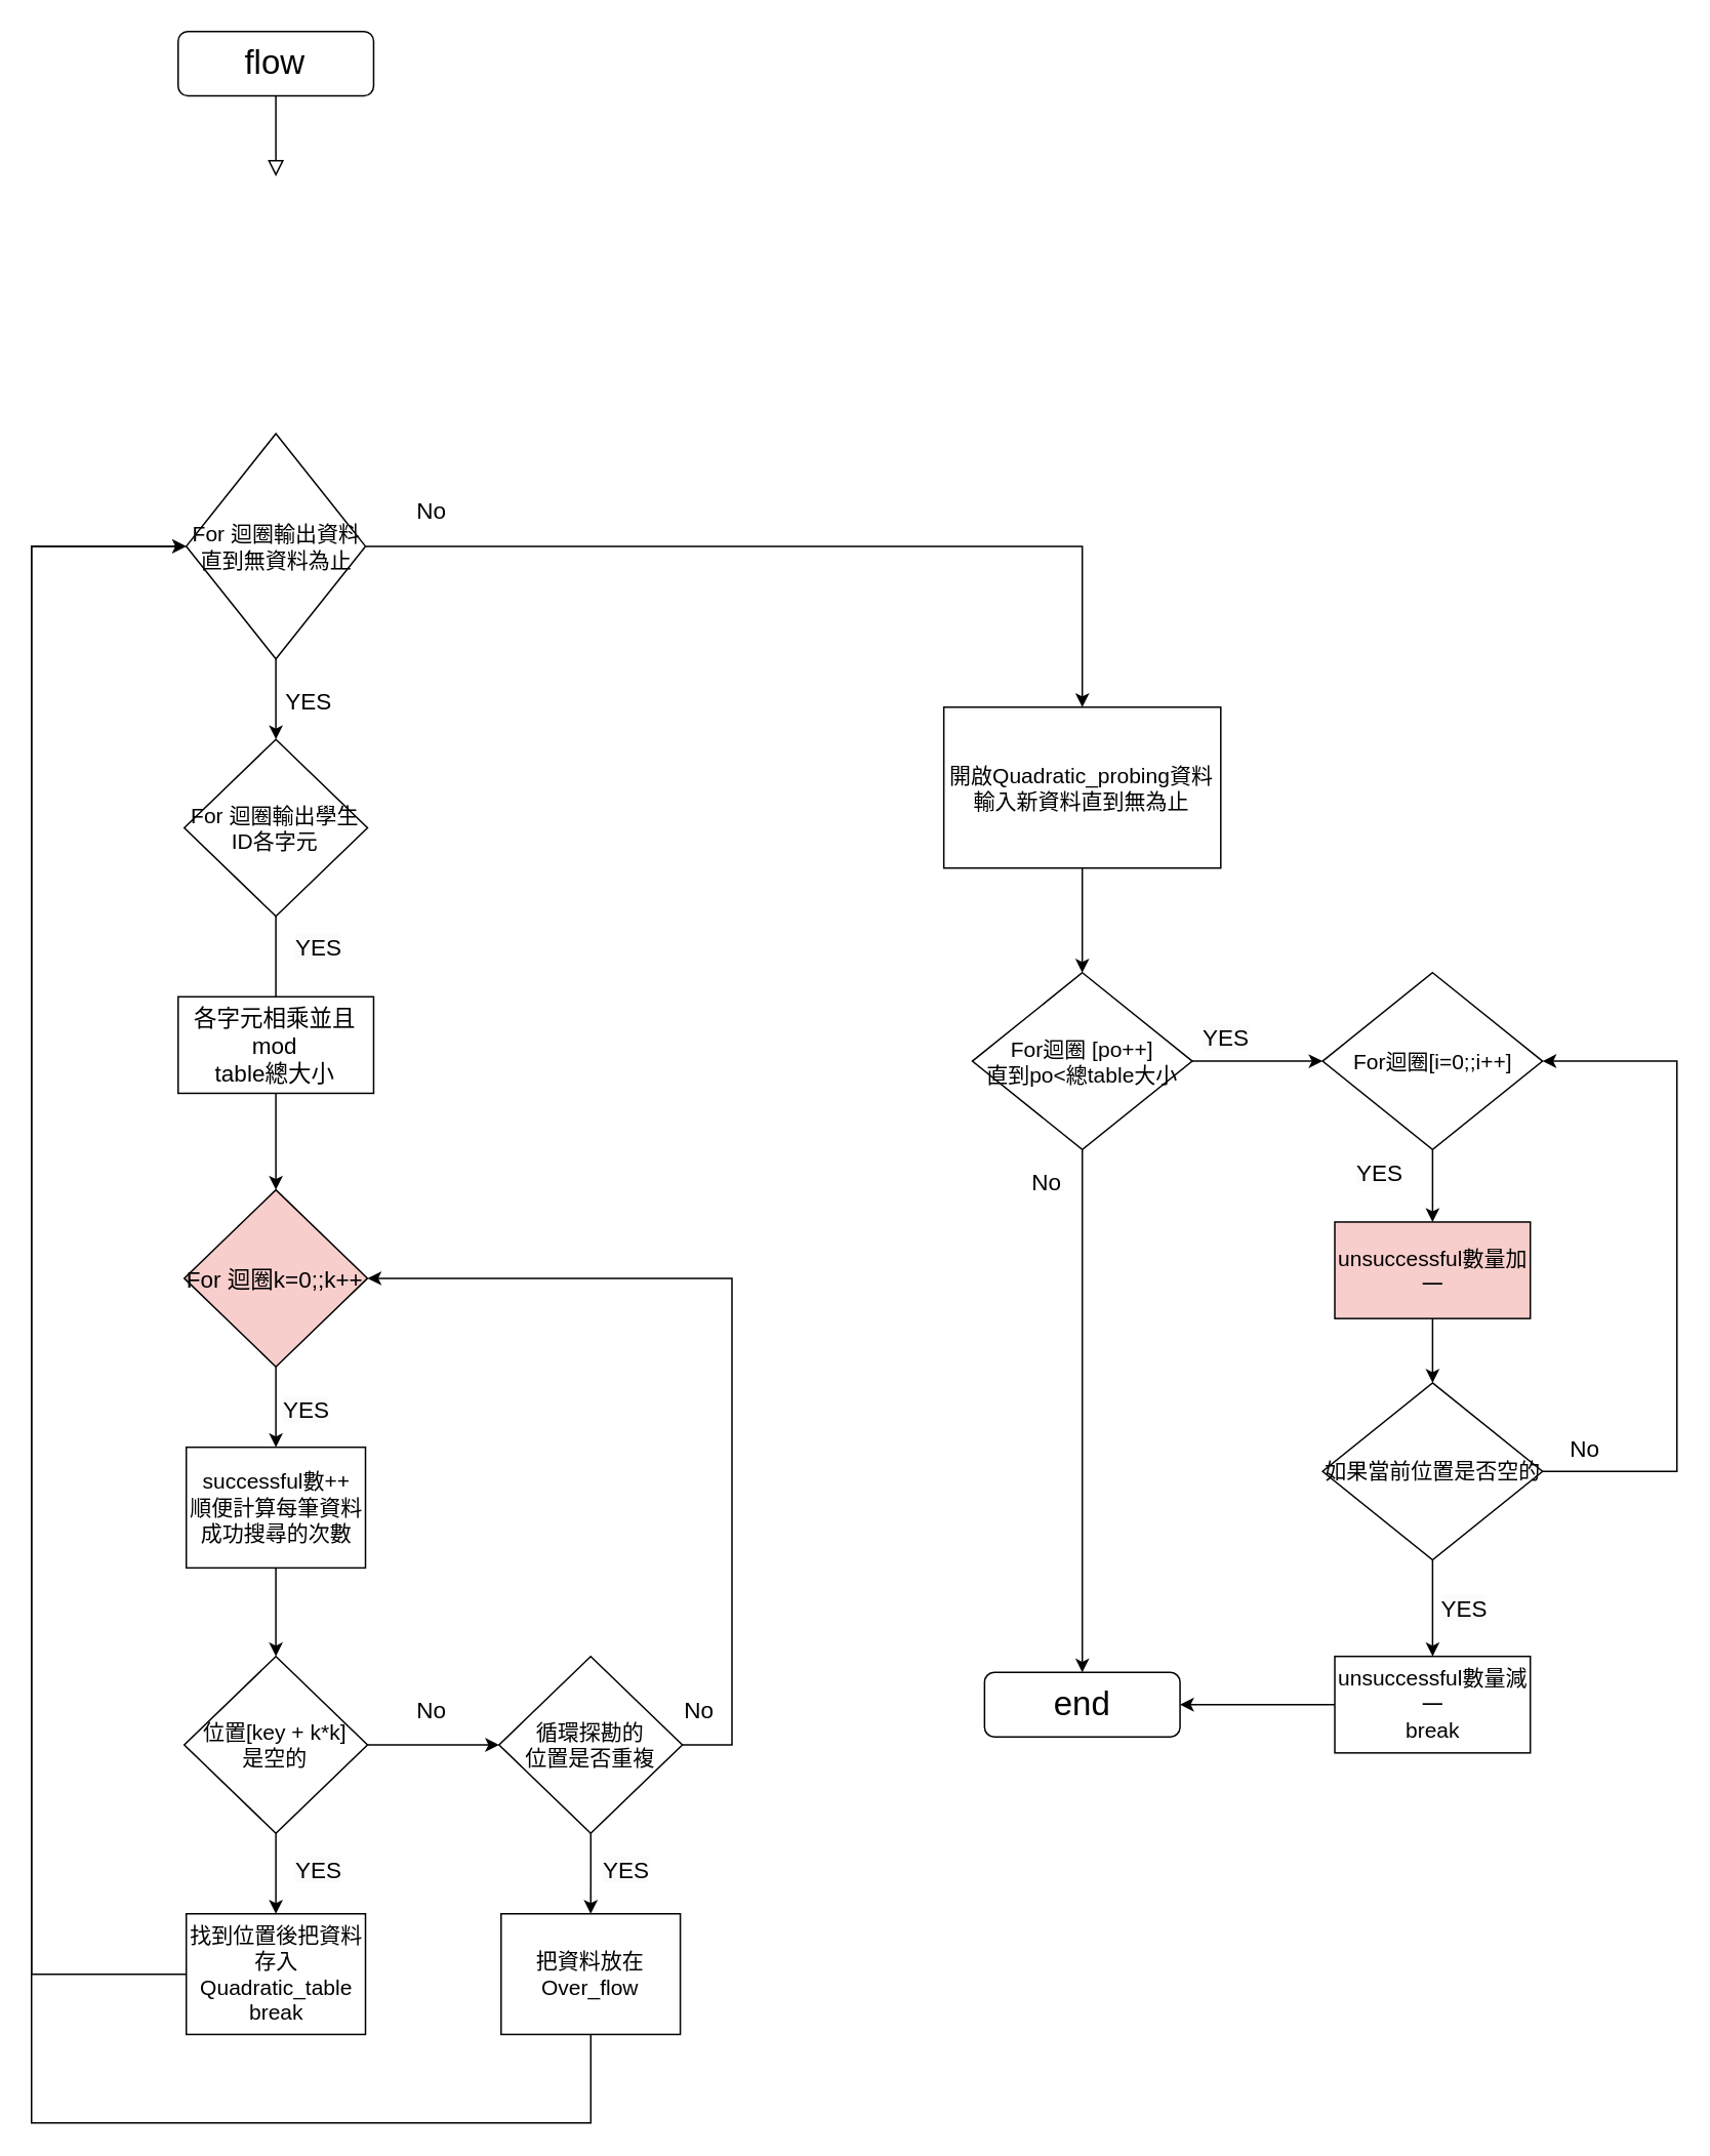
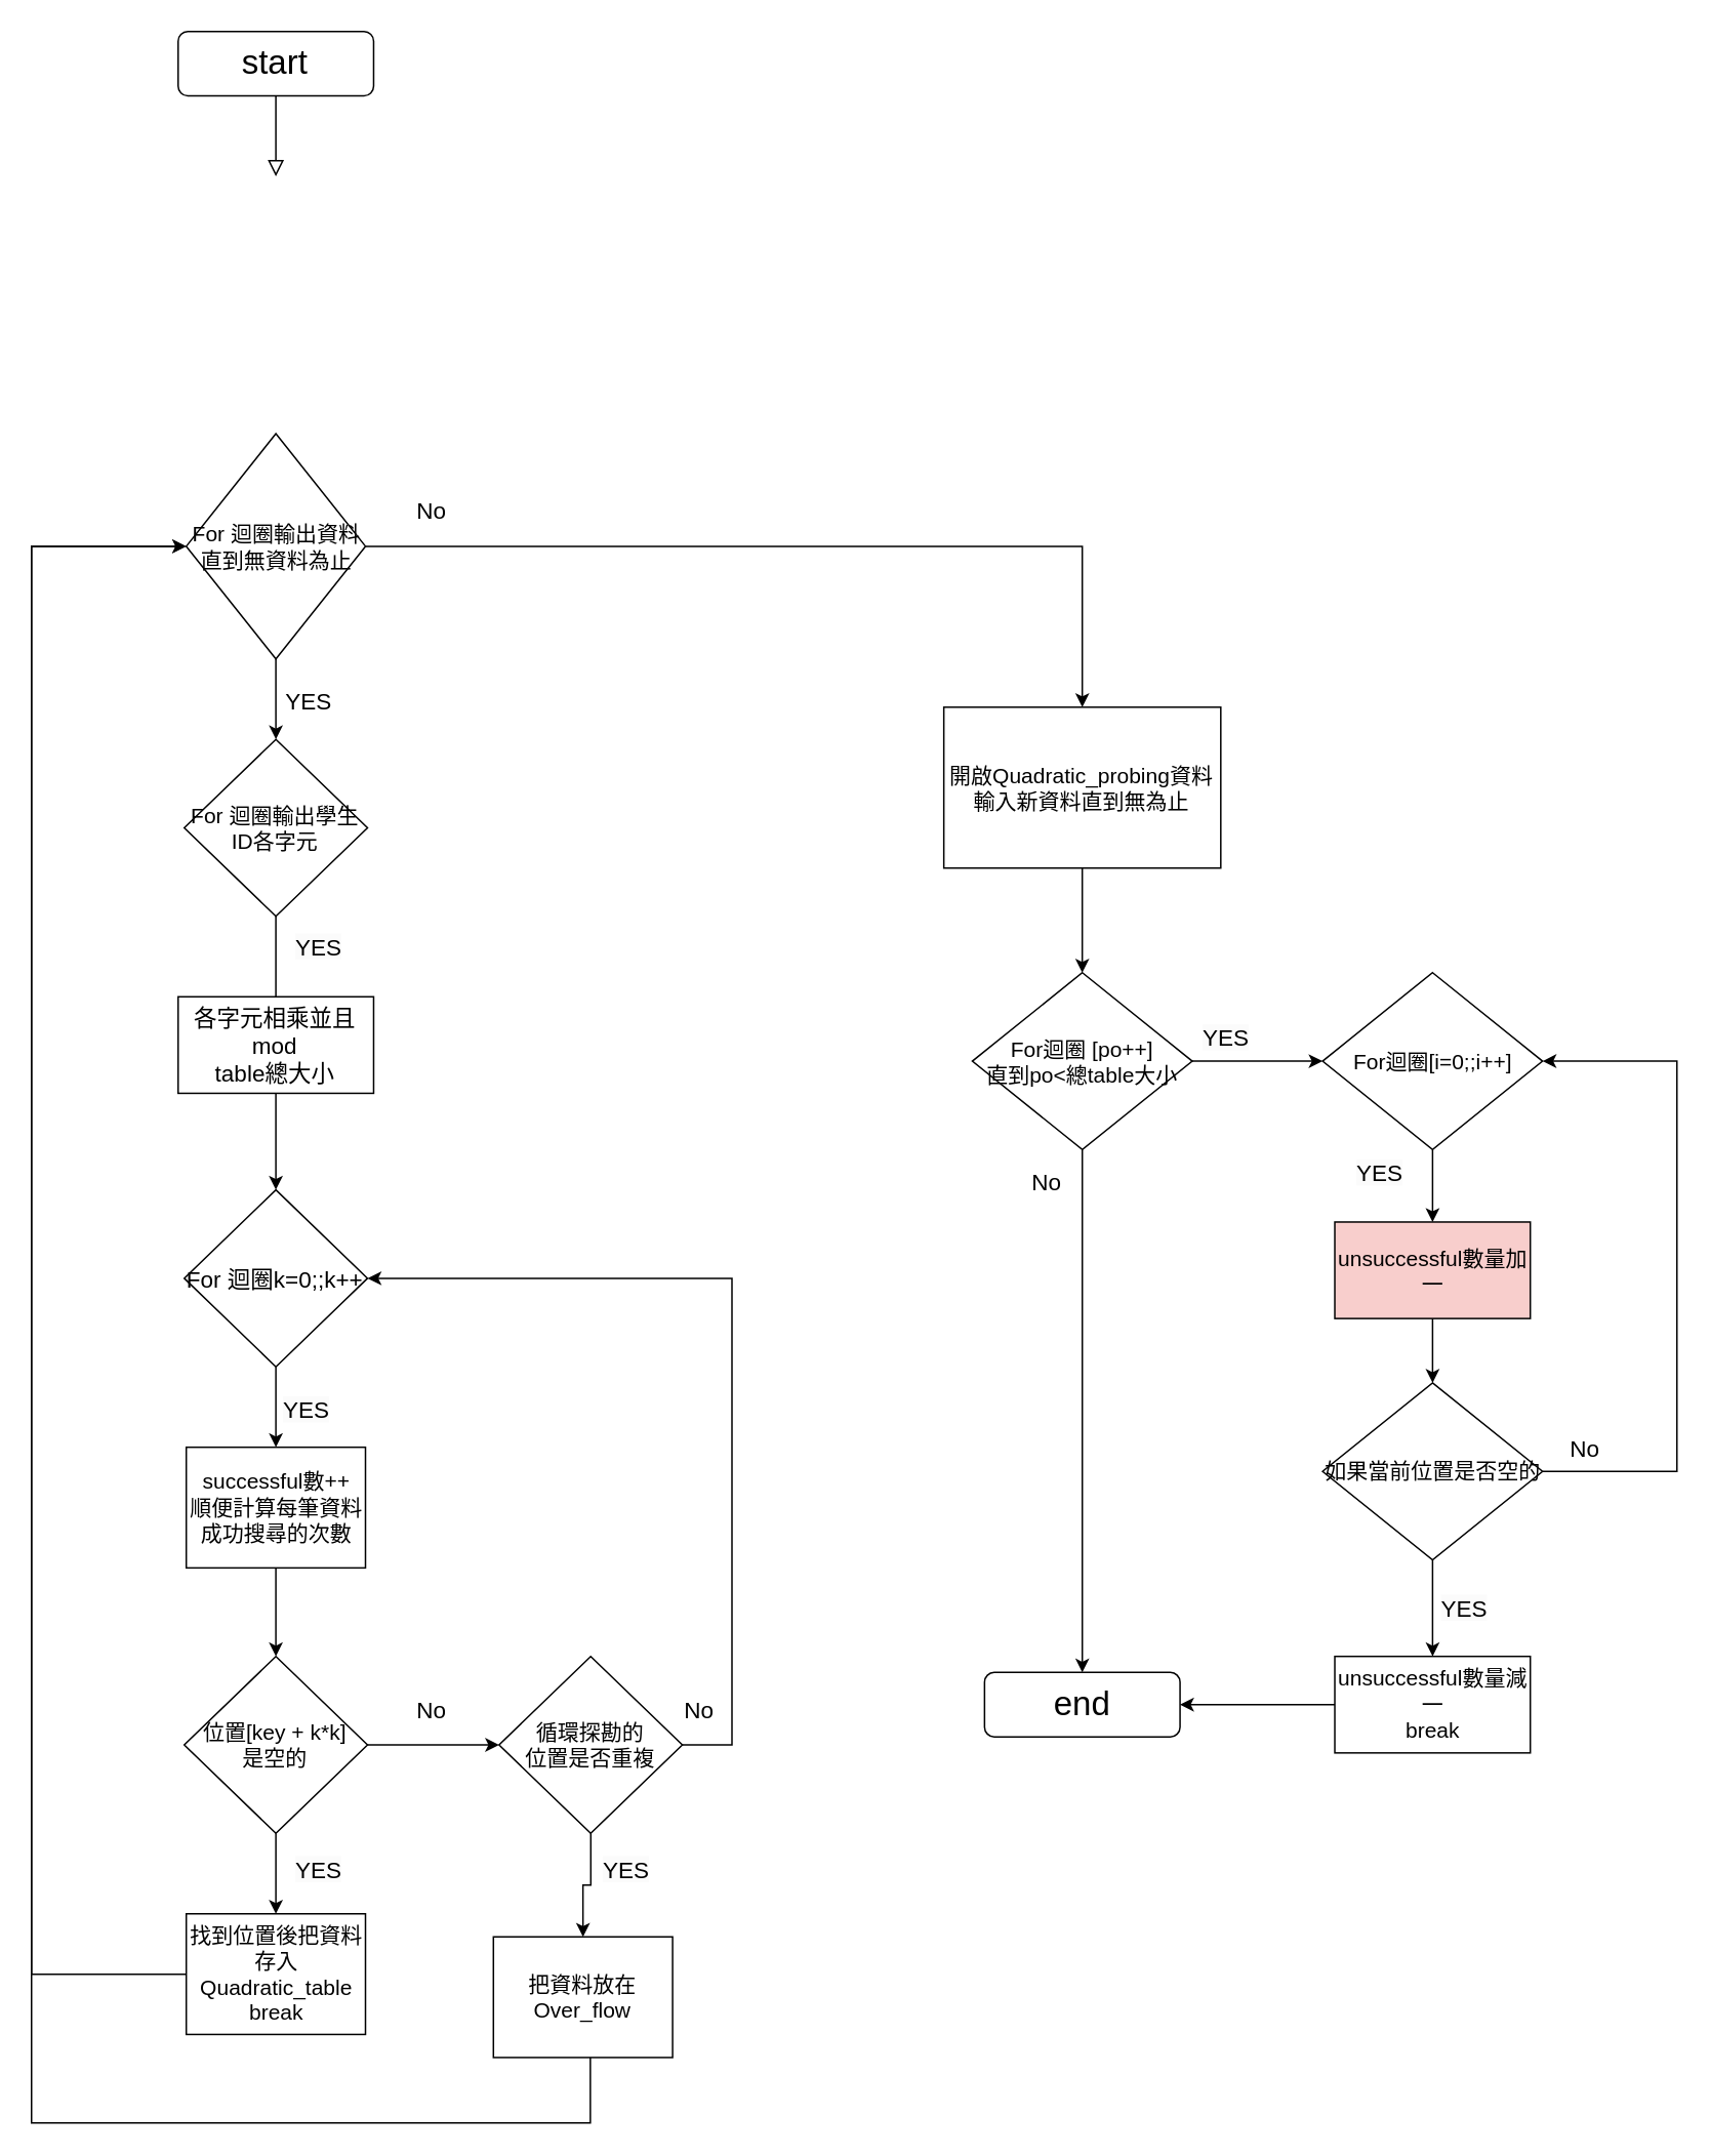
- <mxCell id="4" value="&lt;font style=&quot;font-size: 22px;&quot;&gt;flow&lt;/font&gt;" style="rounded=1;whiteSpace=wrap;html=1;fontSize=12;glass=0;strokeWidth=1;shadow=0;" parent="2" vertex="1"><mxGeometry x="95.347" width="127.129" height="41.846" as="geometry" /></mxCell>
+ <mxCell id="4" value="&lt;font style=&quot;font-size: 22px;&quot;&gt;start&lt;/font&gt;" style="rounded=1;whiteSpace=wrap;html=1;fontSize=12;glass=0;strokeWidth=1;shadow=0;" parent="2" vertex="1"><mxGeometry x="95.347" width="127.129" height="41.846" as="geometry" /></mxCell>
- <mxCell id="13" value="&lt;font style=&quot;font-size: 15px;&quot;&gt;For 迴圈k=0;;k++&lt;/font&gt;" style="rhombus;whiteSpace=wrap;html=1;rounded=0;fillColor=#f8cecc;" parent="2" vertex="1"><mxGeometry x="99.319" y="753.231" width="119.183" height="115.077" as="geometry" /></mxCell>
+ <mxCell id="13" value="&lt;font style=&quot;font-size: 15px;&quot;&gt;For 迴圈k=0;;k++&lt;/font&gt;" style="rhombus;whiteSpace=wrap;html=1;rounded=0;" parent="2" vertex="1"><mxGeometry x="99.319" y="753.231" width="119.183" height="115.077" as="geometry" /></mxCell>
- <mxCell id="26" value="&lt;font style=&quot;font-size: 14px;&quot;&gt;把資料放在Over_flow&lt;/font&gt;" style="rounded=0;whiteSpace=wrap;html=1;" parent="2" vertex="1"><mxGeometry x="305.374" y="1224.0" width="116.535" height="78.462" as="geometry" /></mxCell>
+ <mxCell id="26" value="&lt;font style=&quot;font-size: 14px;&quot;&gt;把資料放在Over_flow&lt;/font&gt;" style="rounded=0;whiteSpace=wrap;html=1;" parent="2" vertex="1"><mxGeometry x="300.374" y="1239" width="116.535" height="78.462" as="geometry" /></mxCell>
